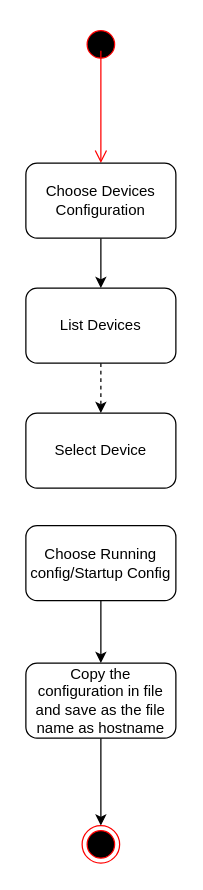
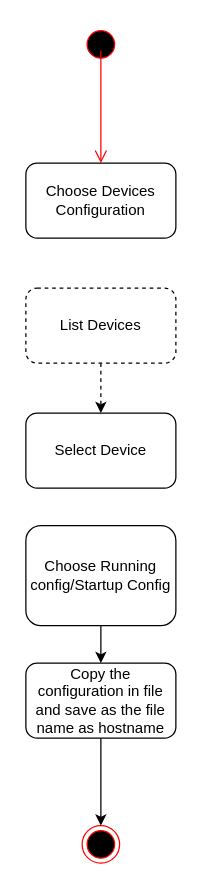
- <mxCell id="6" style="edgeStyle=orthogonalEdgeStyle;rounded=0;orthogonalLoop=1;jettySize=auto;html=1;entryX=0.5;entryY=0;entryDx=0;entryDy=0;" edge="1" parent="1" source="7" target="9"><mxGeometry relative="1" as="geometry"><mxPoint x="80" y="250" as="targetPoint" /></mxGeometry></mxCell>
- <mxCell id="9" value="List Devices" style="rounded=1;whiteSpace=wrap;html=1;" vertex="1" parent="1"><mxGeometry x="20" y="230" width="120" height="60" as="geometry" /></mxCell>
+ <mxCell id="9" value="List Devices" style="rounded=1;whiteSpace=wrap;html=1;dashed=1;" vertex="1" parent="1"><mxGeometry x="20" y="230" width="120" height="60" as="geometry" /></mxCell>
- <mxCell id="12" value="Choose Running config/Startup Config" style="rounded=1;whiteSpace=wrap;html=1;" vertex="1" parent="1"><mxGeometry x="20" y="420" width="120" height="60" as="geometry" /></mxCell>
+ <mxCell id="12" value="Choose Running config/Startup Config" style="rounded=1;whiteSpace=wrap;html=1;" vertex="1" parent="1"><mxGeometry x="20" y="420" width="120" height="80" as="geometry" /></mxCell>
